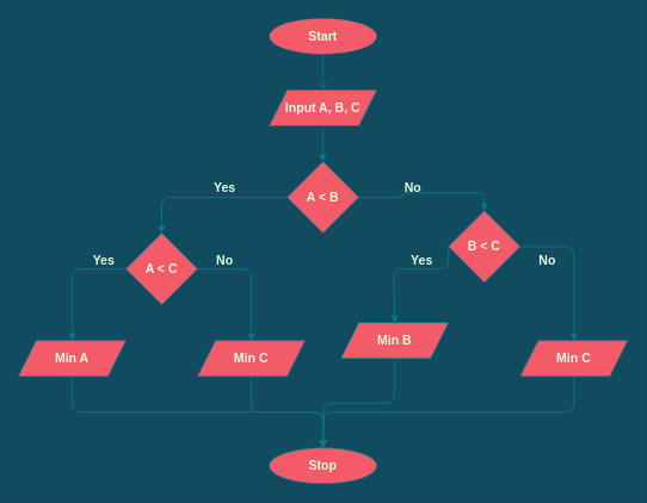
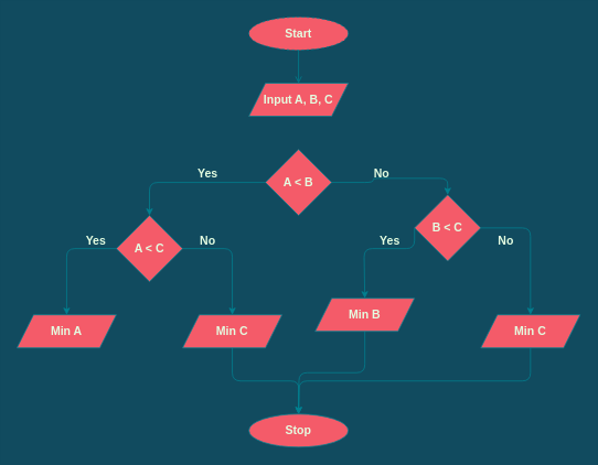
- <mxCell id="4" style="edgeStyle=orthogonalEdgeStyle;curved=0;rounded=1;sketch=0;orthogonalLoop=1;jettySize=auto;html=1;exitX=0.5;exitY=1;exitDx=0;exitDy=0;entryX=0.5;entryY=0;entryDx=0;entryDy=0;strokeColor=#028090;fillColor=#F45B69;fontColor=#E4FDE1;" edge="1" parent="1" source="5" target="8"><mxGeometry relative="1" as="geometry" /></mxCell>
- <mxCell id="24" style="edgeStyle=orthogonalEdgeStyle;curved=0;rounded=1;sketch=0;orthogonalLoop=1;jettySize=auto;html=1;exitX=0.5;exitY=1;exitDx=0;exitDy=0;entryX=0.5;entryY=0;entryDx=0;entryDy=0;strokeColor=#028090;fillColor=#F45B69;fontColor=#E4FDE1;" edge="1" parent="1" source="25" target="21"><mxGeometry relative="1" as="geometry" /></mxCell>
